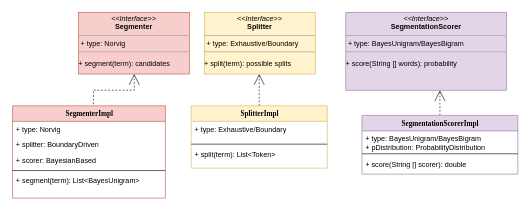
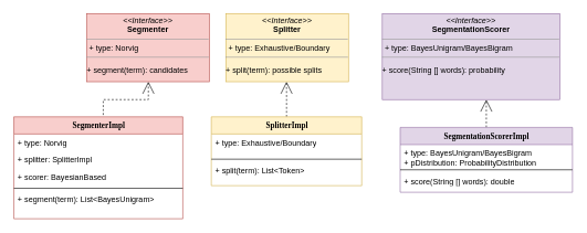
- <mxCell id="5" value="+ splitter: BoundaryDriven" style="text;html=1;strokeColor=none;fillColor=none;align=left;verticalAlign=top;spacingLeft=4;spacingRight=4;whiteSpace=wrap;overflow=hidden;rotatable=0;points=[[0,0.5],[1,0.5]];portConstraint=eastwest;" parent="3" vertex="1"><mxGeometry y="52" width="255" height="26" as="geometry" /></mxCell>
+ <mxCell id="5" value="+ splitter: SplitterImpl" style="text;html=1;strokeColor=none;fillColor=none;align=left;verticalAlign=top;spacingLeft=4;spacingRight=4;whiteSpace=wrap;overflow=hidden;rotatable=0;points=[[0,0.5],[1,0.5]];portConstraint=eastwest;" parent="3" vertex="1"><mxGeometry y="52" width="255" height="26" as="geometry" /></mxCell>
- <mxCell id="20" value="+ score(String [] scorer): double" style="text;html=1;strokeColor=none;fillColor=none;align=left;verticalAlign=top;spacingLeft=4;spacingRight=4;whiteSpace=wrap;overflow=hidden;rotatable=0;points=[[0,0.5],[1,0.5]];portConstraint=eastwest;" parent="17" vertex="1"><mxGeometry y="68" width="260" height="26" as="geometry" /></mxCell>
+ <mxCell id="20" value="+ score(String [] words): double" style="text;html=1;strokeColor=none;fillColor=none;align=left;verticalAlign=top;spacingLeft=4;spacingRight=4;whiteSpace=wrap;overflow=hidden;rotatable=0;points=[[0,0.5],[1,0.5]];portConstraint=eastwest;" parent="17" vertex="1"><mxGeometry y="68" width="260" height="26" as="geometry" /></mxCell>
